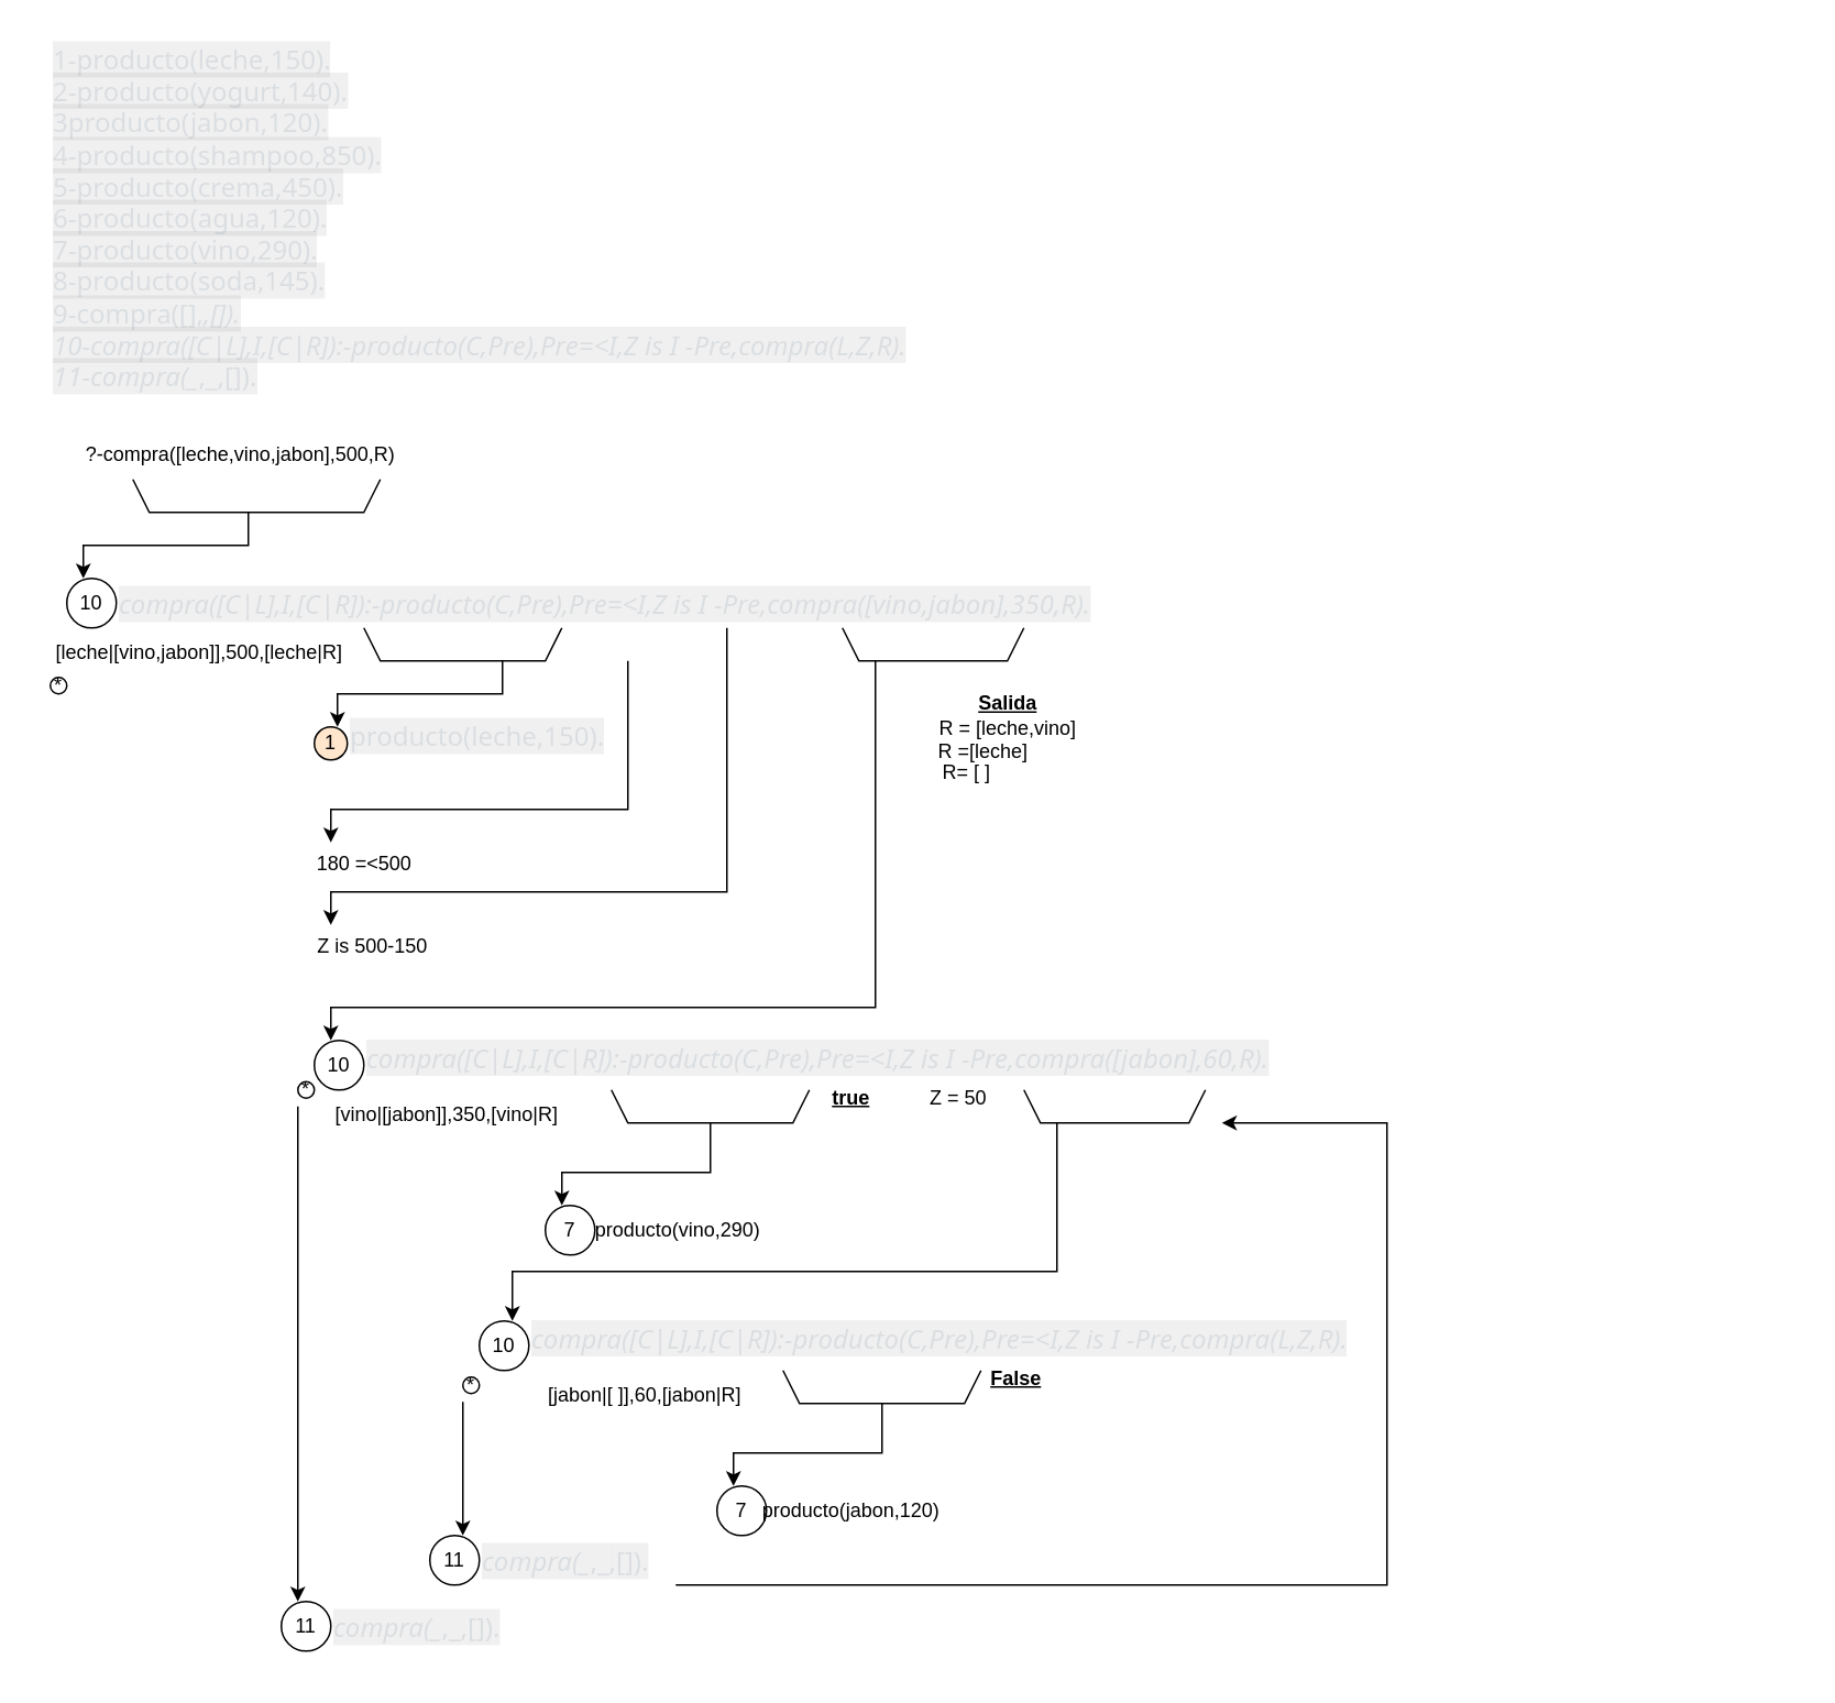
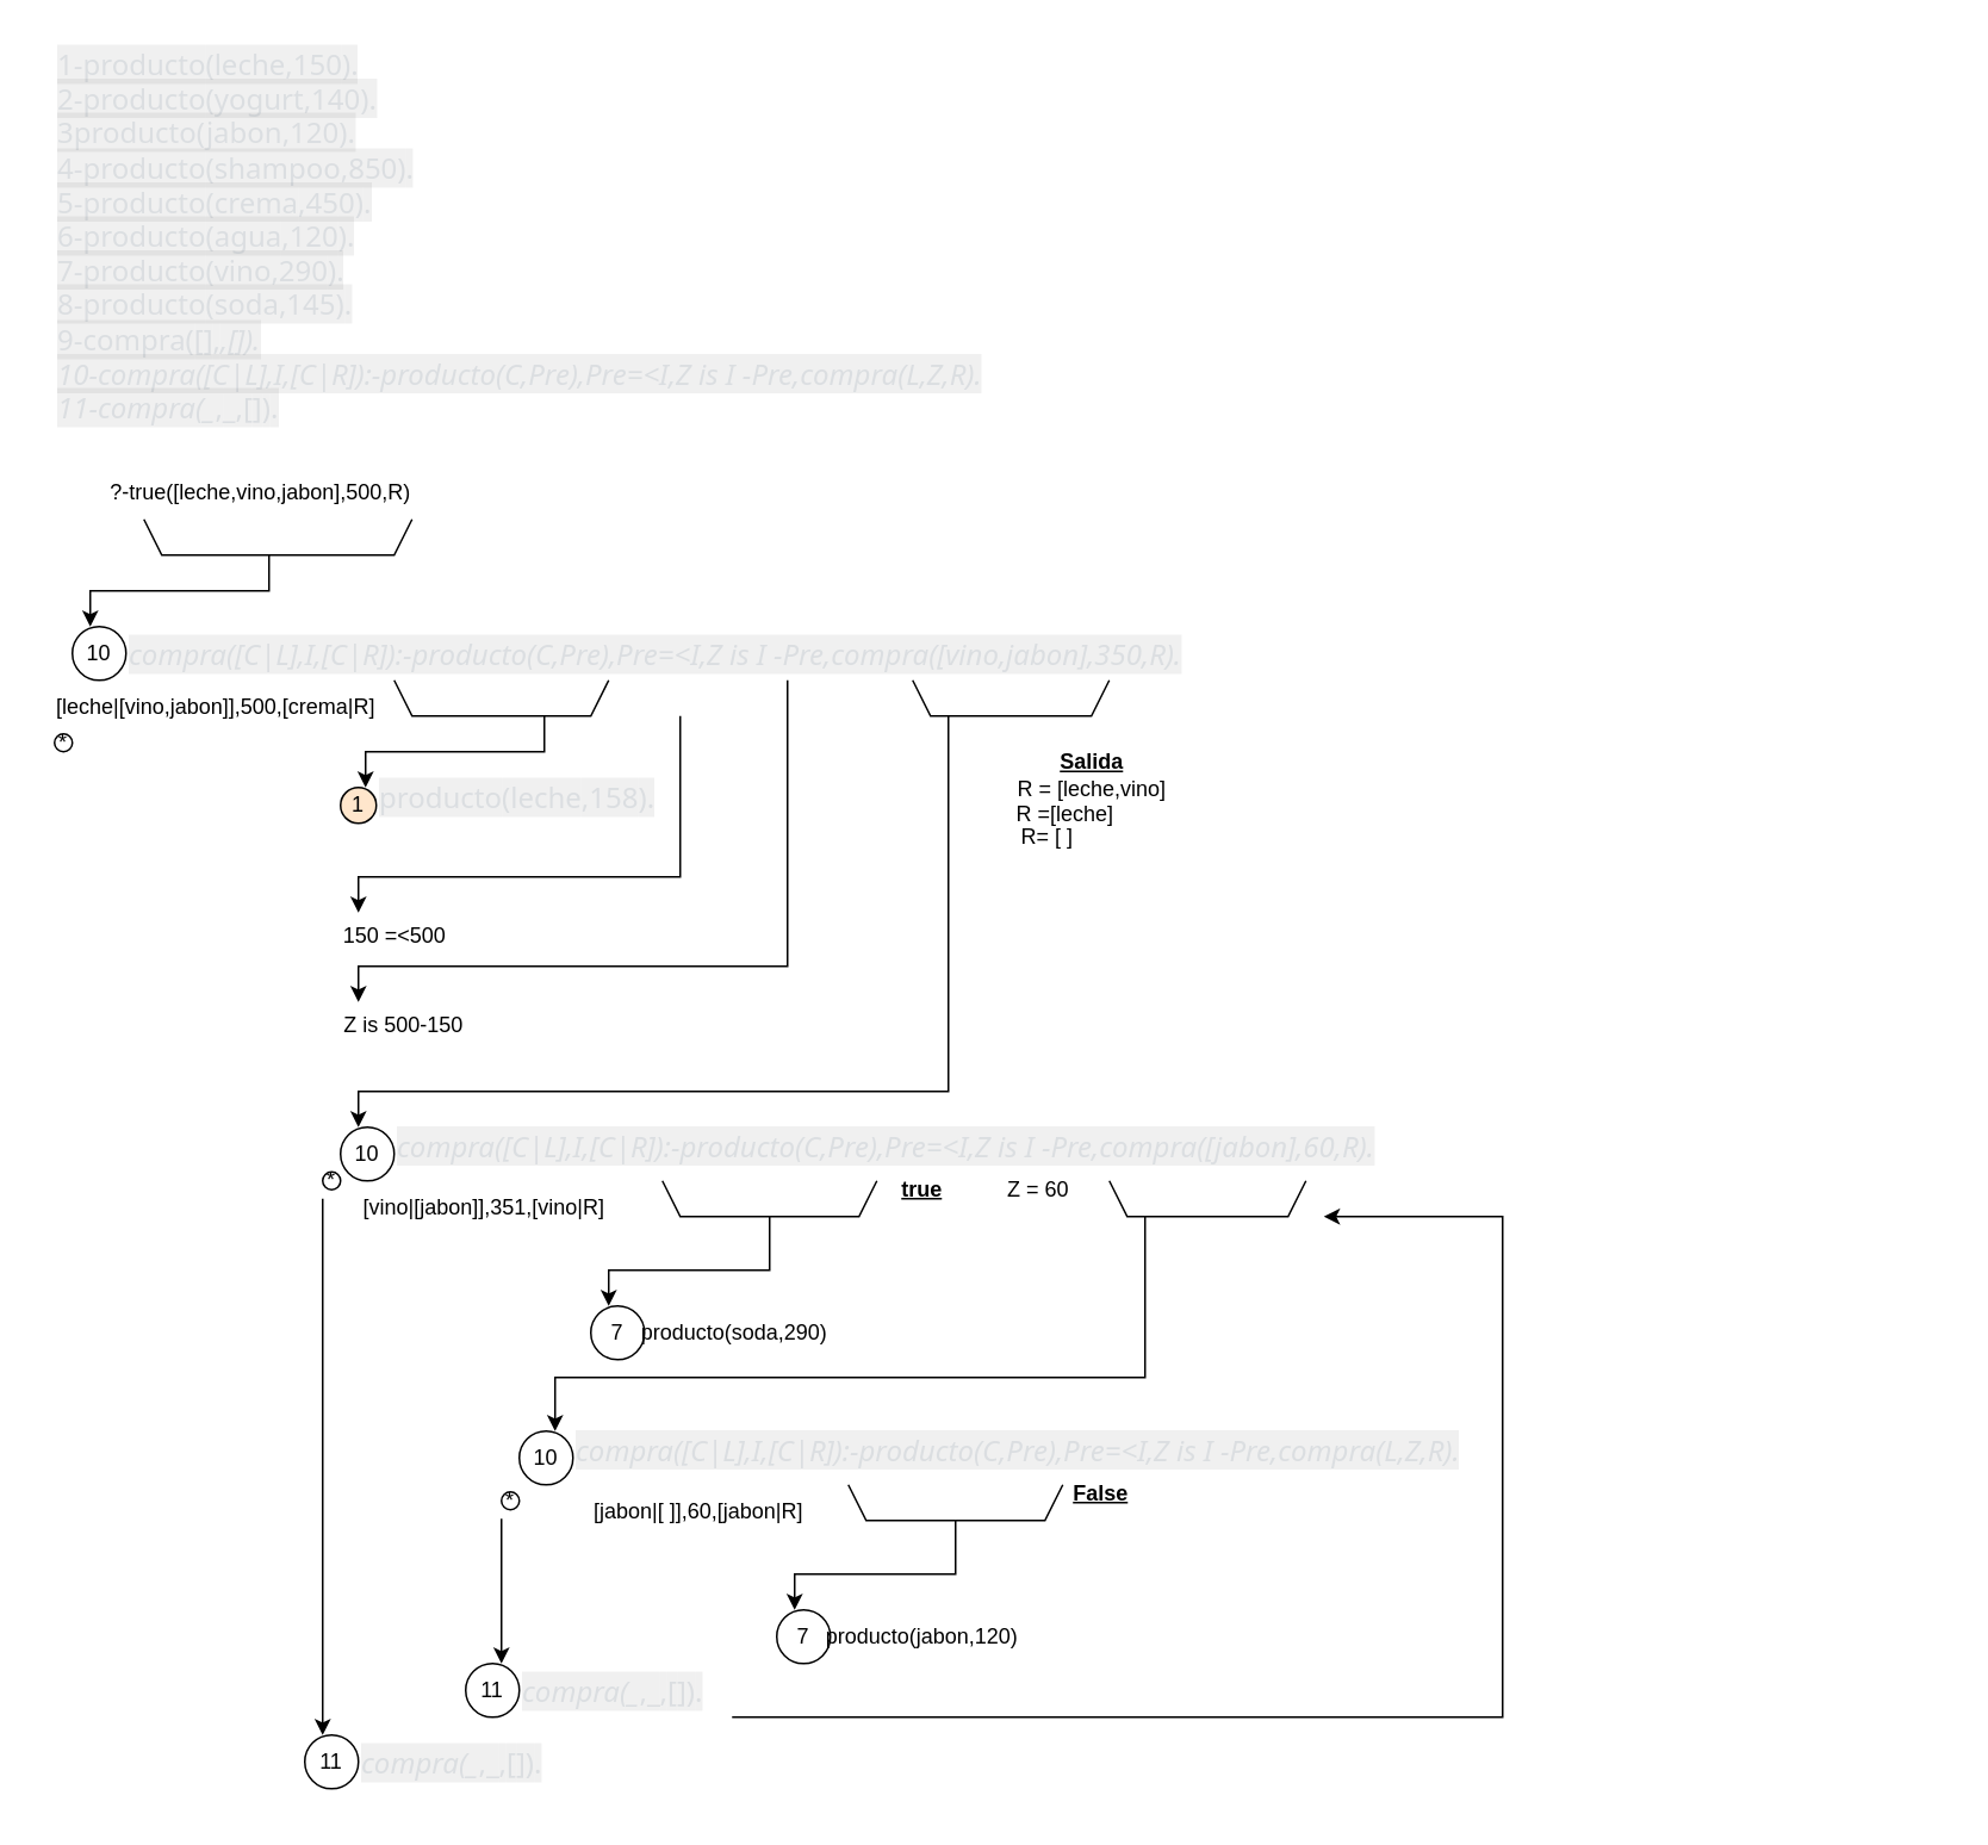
- <mxCell id="3" value="?-compra([leche,vino,jabon],500,R)" style="text;html=1;align=center;verticalAlign=middle;resizable=0;points=[];autosize=1;strokeColor=none;fillColor=none;" vertex="1" parent="1"><mxGeometry x="40" y="260" width="210" height="30" as="geometry" /></mxCell>
+ <mxCell id="3" value="?-true([leche,vino,jabon],500,R)" style="text;html=1;align=center;verticalAlign=middle;resizable=0;points=[];autosize=1;strokeColor=none;fillColor=none;" vertex="1" parent="1"><mxGeometry x="40" y="260" width="210" height="30" as="geometry" /></mxCell>
- <mxCell id="12" value="[leche|[vino,jabon]],500,[leche|R]" style="text;html=1;align=center;verticalAlign=middle;resizable=0;points=[];autosize=1;strokeColor=none;fillColor=none;" vertex="1" parent="1"><mxGeometry y="380" width="200" height="30" as="geometry" x="20" /></mxCell>
+ <mxCell id="12" value="[leche|[vino,jabon]],500,[crema|R]" style="text;html=1;align=center;verticalAlign=middle;resizable=0;points=[];autosize=1;strokeColor=none;fillColor=none;" vertex="1" parent="1"><mxGeometry y="380" width="200" height="30" as="geometry" x="20" /></mxCell>
- <mxCell id="11" value="&lt;span style=&quot;border: 0px; font-style: normal; font-variant-ligatures: normal; font-variant-caps: normal; font-weight: 400; letter-spacing: normal; orphans: 2; text-align: left; text-indent: 0px; text-transform: none; widows: 2; word-spacing: 0px; -webkit-text-stroke-width: 0px; white-space: break-spaces; text-decoration-thickness: initial; text-decoration-style: initial; text-decoration-color: initial; margin: 0px; padding: 0px; font-family: &amp;quot;gg sans&amp;quot;, &amp;quot;Noto Sans&amp;quot;, &amp;quot;Helvetica Neue&amp;quot;, Helvetica, Arial, sans-serif; font-size: 16px; vertical-align: baseline; outline: 0px; color: rgb(219, 222, 225); background-color: rgba(2, 2, 2, 0.06);&quot;&gt;producto&lt;/span&gt;&lt;span style=&quot;border: 0px; font-style: normal; font-variant-ligatures: normal; font-variant-caps: normal; font-weight: 400; letter-spacing: normal; orphans: 2; text-align: left; text-indent: 0px; text-transform: none; widows: 2; word-spacing: 0px; -webkit-text-stroke-width: 0px; white-space: break-spaces; text-decoration-thickness: initial; text-decoration-style: initial; text-decoration-color: initial; margin: 0px; padding: 0px; font-family: &amp;quot;gg sans&amp;quot;, &amp;quot;Noto Sans&amp;quot;, &amp;quot;Helvetica Neue&amp;quot;, Helvetica, Arial, sans-serif; font-size: 16px; vertical-align: baseline; outline: 0px; color: rgb(219, 222, 225); background-color: rgba(2, 2, 2, 0.06);&quot;&gt;(leche&lt;/span&gt;&lt;span style=&quot;border: 0px; font-style: normal; font-variant-ligatures: normal; font-variant-caps: normal; font-weight: 400; letter-spacing: normal; orphans: 2; text-align: left; text-indent: 0px; text-transform: none; widows: 2; word-spacing: 0px; -webkit-text-stroke-width: 0px; white-space: break-spaces; text-decoration-thickness: initial; text-decoration-style: initial; text-decoration-color: initial; margin: 0px; padding: 0px; font-family: &amp;quot;gg sans&amp;quot;, &amp;quot;Noto Sans&amp;quot;, &amp;quot;Helvetica Neue&amp;quot;, Helvetica, Arial, sans-serif; font-size: 16px; vertical-align: baseline; outline: 0px; color: rgb(219, 222, 225); background-color: rgba(2, 2, 2, 0.06);&quot;&gt;,150&lt;/span&gt;&lt;span style=&quot;border: 0px; font-style: normal; font-variant-ligatures: normal; font-variant-caps: normal; font-weight: 400; letter-spacing: normal; orphans: 2; text-align: left; text-indent: 0px; text-transform: none; widows: 2; word-spacing: 0px; -webkit-text-stroke-width: 0px; white-space: break-spaces; text-decoration-thickness: initial; text-decoration-style: initial; text-decoration-color: initial; margin: 0px; padding: 0px; font-family: &amp;quot;gg sans&amp;quot;, &amp;quot;Noto Sans&amp;quot;, &amp;quot;Helvetica Neue&amp;quot;, Helvetica, Arial, sans-serif; font-size: 16px; vertical-align: baseline; outline: 0px; color: rgb(219, 222, 225); background-color: rgba(2, 2, 2, 0.06);&quot;&gt;)&lt;/span&gt;&lt;span style=&quot;border: 0px; font-style: normal; font-variant-ligatures: normal; font-variant-caps: normal; font-weight: 400; letter-spacing: normal; orphans: 2; text-align: left; text-indent: 0px; text-transform: none; widows: 2; word-spacing: 0px; -webkit-text-stroke-width: 0px; white-space: break-spaces; text-decoration-thickness: initial; text-decoration-style: initial; text-decoration-color: initial; margin: 0px; padding: 0px; font-family: &amp;quot;gg sans&amp;quot;, &amp;quot;Noto Sans&amp;quot;, &amp;quot;Helvetica Neue&amp;quot;, Helvetica, Arial, sans-serif; font-size: 16px; vertical-align: baseline; outline: 0px; color: rgb(219, 222, 225); background-color: rgba(2, 2, 2, 0.06);&quot;&gt;.&lt;br style=&quot;border-color: rgb(0, 0, 0);&quot;&gt;&lt;/span&gt;" style="text;whiteSpace=wrap;html=1;" vertex="1" parent="1"><mxGeometry x="210" y="430" width="150" height="40" as="geometry" /></mxCell>
+ <mxCell id="11" value="&lt;span style=&quot;border: 0px; font-style: normal; font-variant-ligatures: normal; font-variant-caps: normal; font-weight: 400; letter-spacing: normal; orphans: 2; text-align: left; text-indent: 0px; text-transform: none; widows: 2; word-spacing: 0px; -webkit-text-stroke-width: 0px; white-space: break-spaces; text-decoration-thickness: initial; text-decoration-style: initial; text-decoration-color: initial; margin: 0px; padding: 0px; font-family: &amp;quot;gg sans&amp;quot;, &amp;quot;Noto Sans&amp;quot;, &amp;quot;Helvetica Neue&amp;quot;, Helvetica, Arial, sans-serif; font-size: 16px; vertical-align: baseline; outline: 0px; color: rgb(219, 222, 225); background-color: rgba(2, 2, 2, 0.06);&quot;&gt;producto&lt;/span&gt;&lt;span style=&quot;border: 0px; font-style: normal; font-variant-ligatures: normal; font-variant-caps: normal; font-weight: 400; letter-spacing: normal; orphans: 2; text-align: left; text-indent: 0px; text-transform: none; widows: 2; word-spacing: 0px; -webkit-text-stroke-width: 0px; white-space: break-spaces; text-decoration-thickness: initial; text-decoration-style: initial; text-decoration-color: initial; margin: 0px; padding: 0px; font-family: &amp;quot;gg sans&amp;quot;, &amp;quot;Noto Sans&amp;quot;, &amp;quot;Helvetica Neue&amp;quot;, Helvetica, Arial, sans-serif; font-size: 16px; vertical-align: baseline; outline: 0px; color: rgb(219, 222, 225); background-color: rgba(2, 2, 2, 0.06);&quot;&gt;(leche&lt;/span&gt;&lt;span style=&quot;border: 0px; font-style: normal; font-variant-ligatures: normal; font-variant-caps: normal; font-weight: 400; letter-spacing: normal; orphans: 2; text-align: left; text-indent: 0px; text-transform: none; widows: 2; word-spacing: 0px; -webkit-text-stroke-width: 0px; white-space: break-spaces; text-decoration-thickness: initial; text-decoration-style: initial; text-decoration-color: initial; margin: 0px; padding: 0px; font-family: &amp;quot;gg sans&amp;quot;, &amp;quot;Noto Sans&amp;quot;, &amp;quot;Helvetica Neue&amp;quot;, Helvetica, Arial, sans-serif; font-size: 16px; vertical-align: baseline; outline: 0px; color: rgb(219, 222, 225); background-color: rgba(2, 2, 2, 0.06);&quot;&gt;,158&lt;/span&gt;&lt;span style=&quot;border: 0px; font-style: normal; font-variant-ligatures: normal; font-variant-caps: normal; font-weight: 400; letter-spacing: normal; orphans: 2; text-align: left; text-indent: 0px; text-transform: none; widows: 2; word-spacing: 0px; -webkit-text-stroke-width: 0px; white-space: break-spaces; text-decoration-thickness: initial; text-decoration-style: initial; text-decoration-color: initial; margin: 0px; padding: 0px; font-family: &amp;quot;gg sans&amp;quot;, &amp;quot;Noto Sans&amp;quot;, &amp;quot;Helvetica Neue&amp;quot;, Helvetica, Arial, sans-serif; font-size: 16px; vertical-align: baseline; outline: 0px; color: rgb(219, 222, 225); background-color: rgba(2, 2, 2, 0.06);&quot;&gt;)&lt;/span&gt;&lt;span style=&quot;border: 0px; font-style: normal; font-variant-ligatures: normal; font-variant-caps: normal; font-weight: 400; letter-spacing: normal; orphans: 2; text-align: left; text-indent: 0px; text-transform: none; widows: 2; word-spacing: 0px; -webkit-text-stroke-width: 0px; white-space: break-spaces; text-decoration-thickness: initial; text-decoration-style: initial; text-decoration-color: initial; margin: 0px; padding: 0px; font-family: &amp;quot;gg sans&amp;quot;, &amp;quot;Noto Sans&amp;quot;, &amp;quot;Helvetica Neue&amp;quot;, Helvetica, Arial, sans-serif; font-size: 16px; vertical-align: baseline; outline: 0px; color: rgb(219, 222, 225); background-color: rgba(2, 2, 2, 0.06);&quot;&gt;.&lt;br style=&quot;border-color: rgb(0, 0, 0);&quot;&gt;&lt;/span&gt;" style="text;whiteSpace=wrap;html=1;" vertex="1" parent="1"><mxGeometry x="210" y="430" width="150" height="40" as="geometry" /></mxCell>
- <mxCell id="14" value="180 =&amp;lt;500" style="text;html=1;align=center;verticalAlign=middle;resizable=0;points=[];autosize=1;strokeColor=none;fillColor=none;" vertex="1" parent="1"><mxGeometry x="180" y="508" width="80" height="30" as="geometry" /></mxCell>
+ <mxCell id="14" value="150 =&amp;lt;500" style="text;html=1;align=center;verticalAlign=middle;resizable=0;points=[];autosize=1;strokeColor=none;fillColor=none;" vertex="1" parent="1"><mxGeometry x="180" y="508" width="80" height="30" as="geometry" /></mxCell>
- <mxCell id="29" value="Z = 50" style="text;html=1;align=center;verticalAlign=middle;resizable=0;points=[];autosize=1;strokeColor=none;fillColor=none;" vertex="1" parent="1"><mxGeometry x="550" y="650" width="60" height="30" as="geometry" /></mxCell>
+ <mxCell id="29" value="Z = 60" style="text;html=1;align=center;verticalAlign=middle;resizable=0;points=[];autosize=1;strokeColor=none;fillColor=none;" vertex="1" parent="1"><mxGeometry x="550" y="650" width="60" height="30" as="geometry" /></mxCell>
- <mxCell id="21" value="[vino|[jabon]],350,[vino|R]" style="text;html=1;align=center;verticalAlign=middle;resizable=0;points=[];autosize=1;strokeColor=none;fillColor=none;" vertex="1" parent="1"><mxGeometry x="190" y="660" width="160" height="30" as="geometry" /></mxCell>
+ <mxCell id="21" value="[vino|[jabon]],351,[vino|R]" style="text;html=1;align=center;verticalAlign=middle;resizable=0;points=[];autosize=1;strokeColor=none;fillColor=none;" vertex="1" parent="1"><mxGeometry x="190" y="660" width="160" height="30" as="geometry" /></mxCell>
- <mxCell id="27" value="producto(vino,290)" style="text;html=1;align=center;verticalAlign=middle;resizable=0;points=[];autosize=1;strokeColor=none;fillColor=none;" vertex="1" parent="1"><mxGeometry x="350" y="730" width="120" height="30" as="geometry" /></mxCell>
+ <mxCell id="27" value="producto(soda,290)" style="text;html=1;align=center;verticalAlign=middle;resizable=0;points=[];autosize=1;strokeColor=none;fillColor=none;" vertex="1" parent="1"><mxGeometry x="350" y="730" width="120" height="30" as="geometry" /></mxCell>
